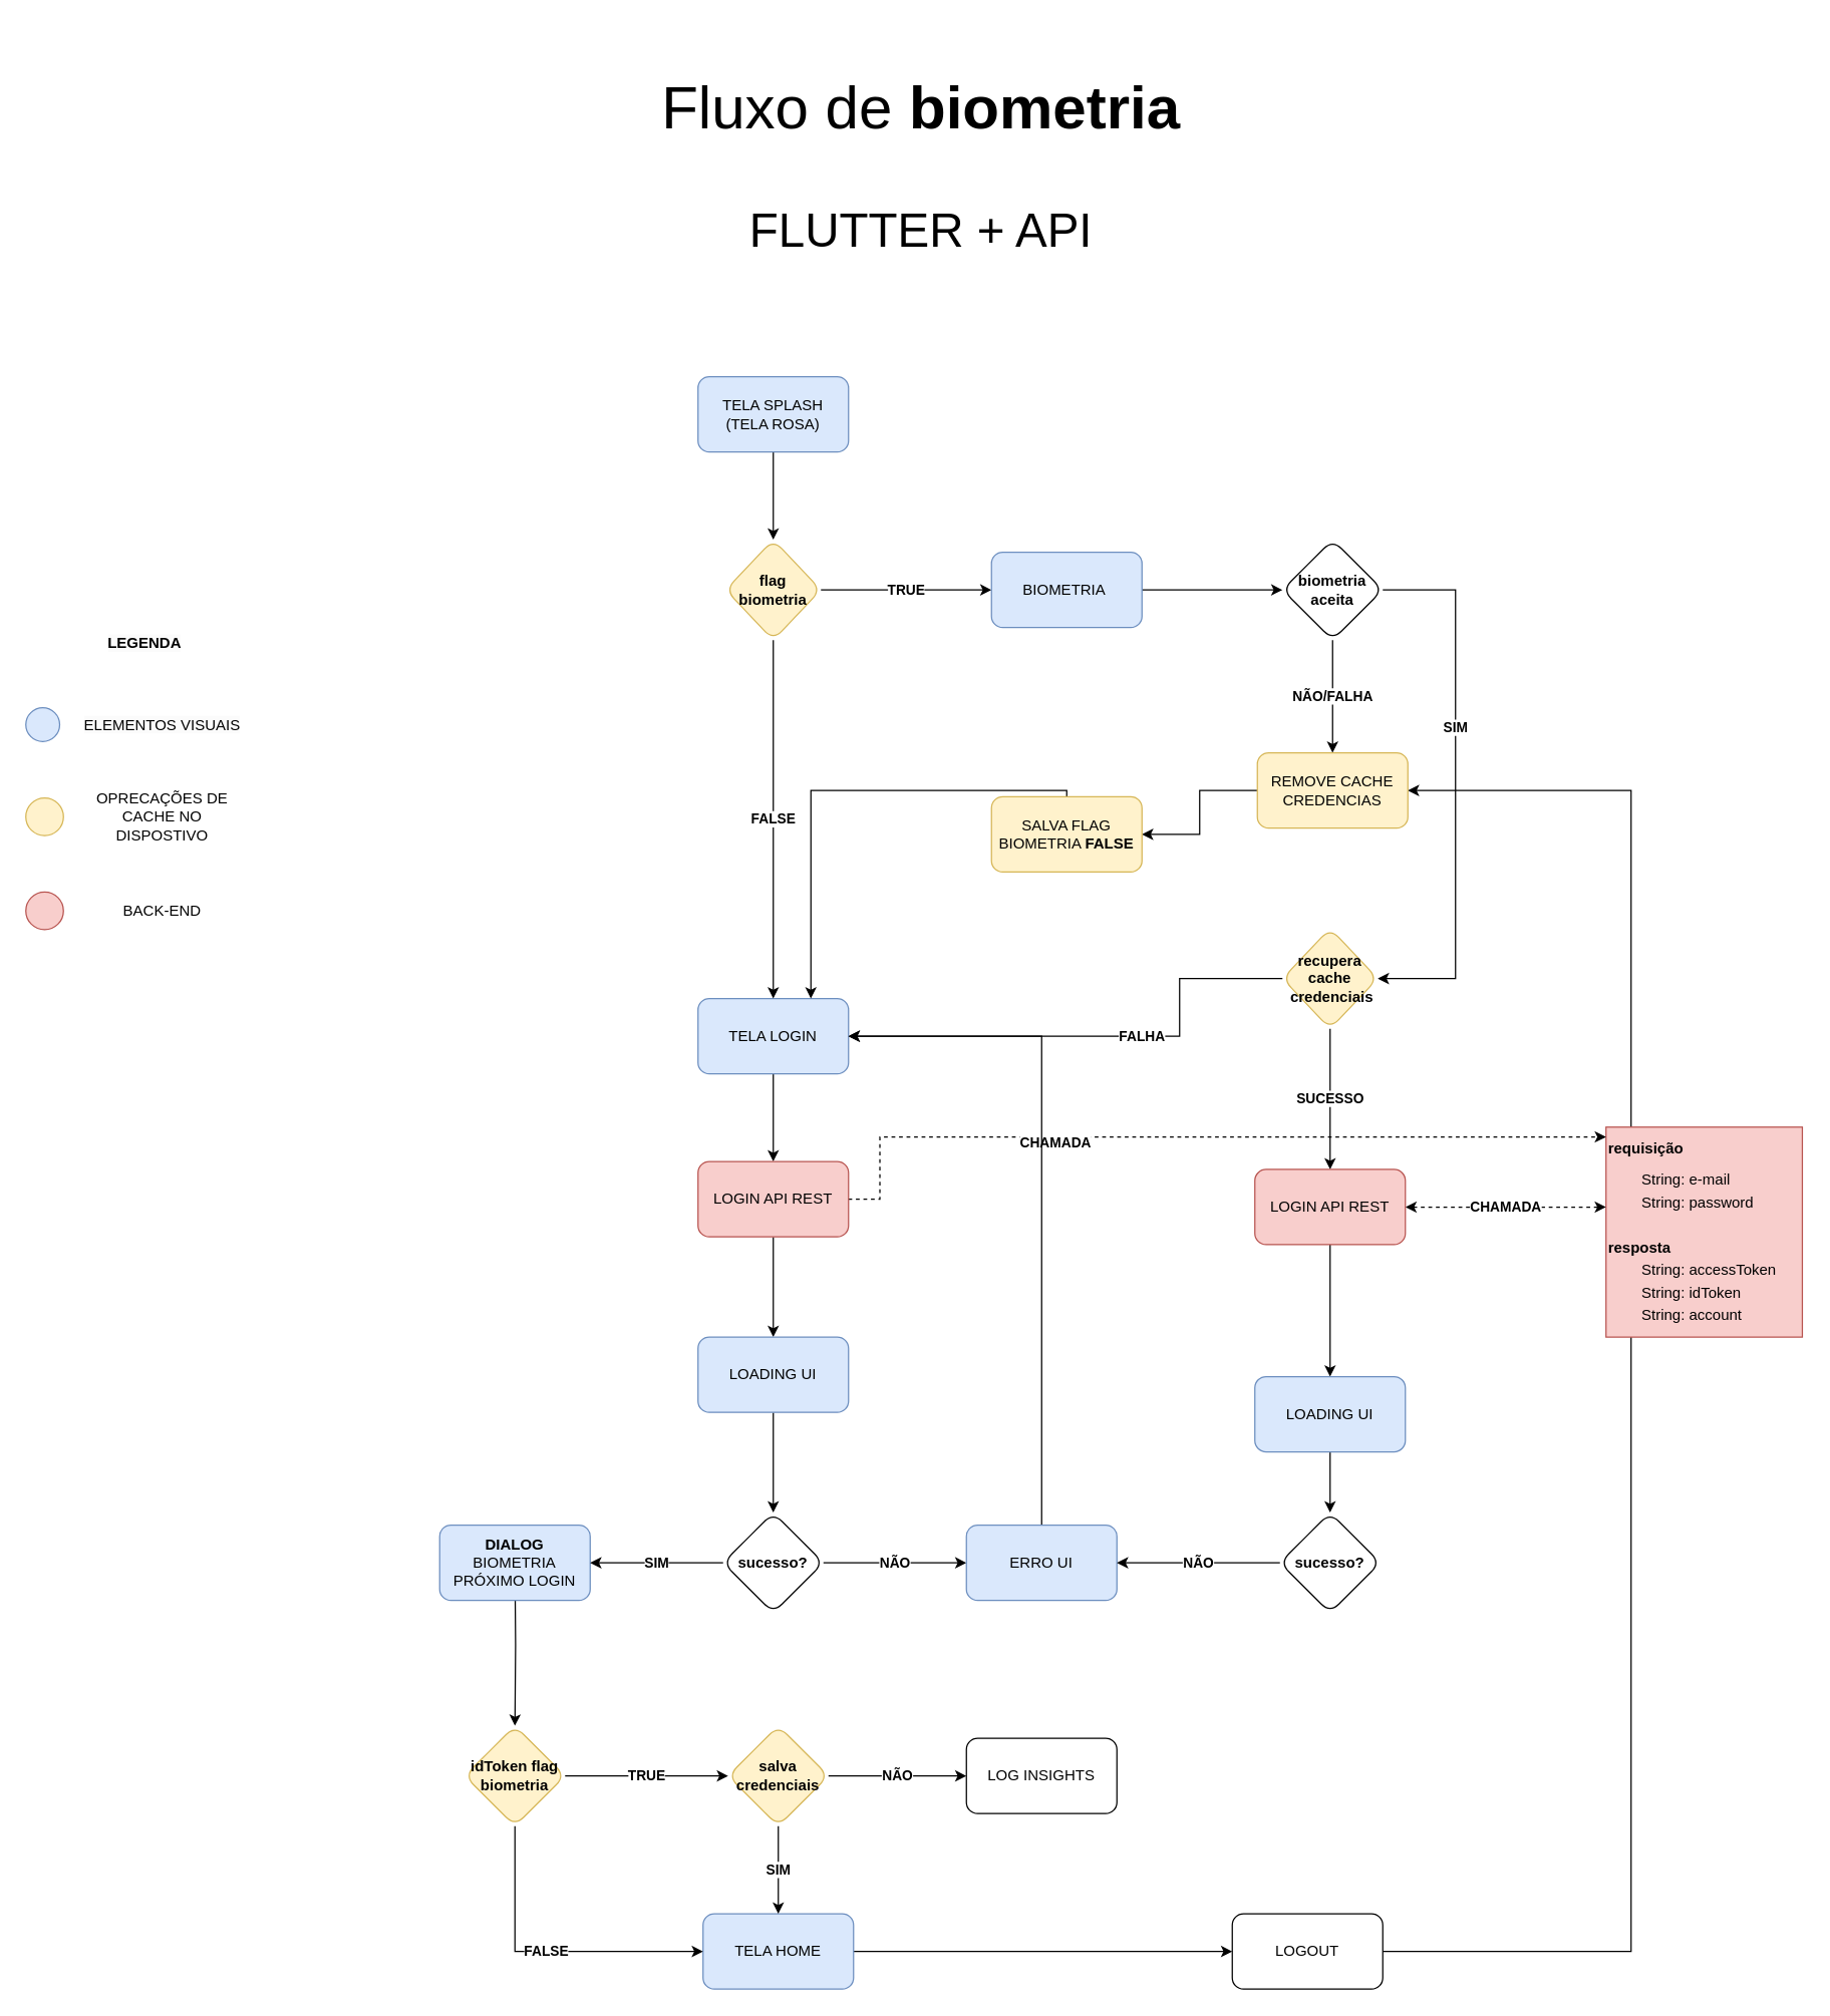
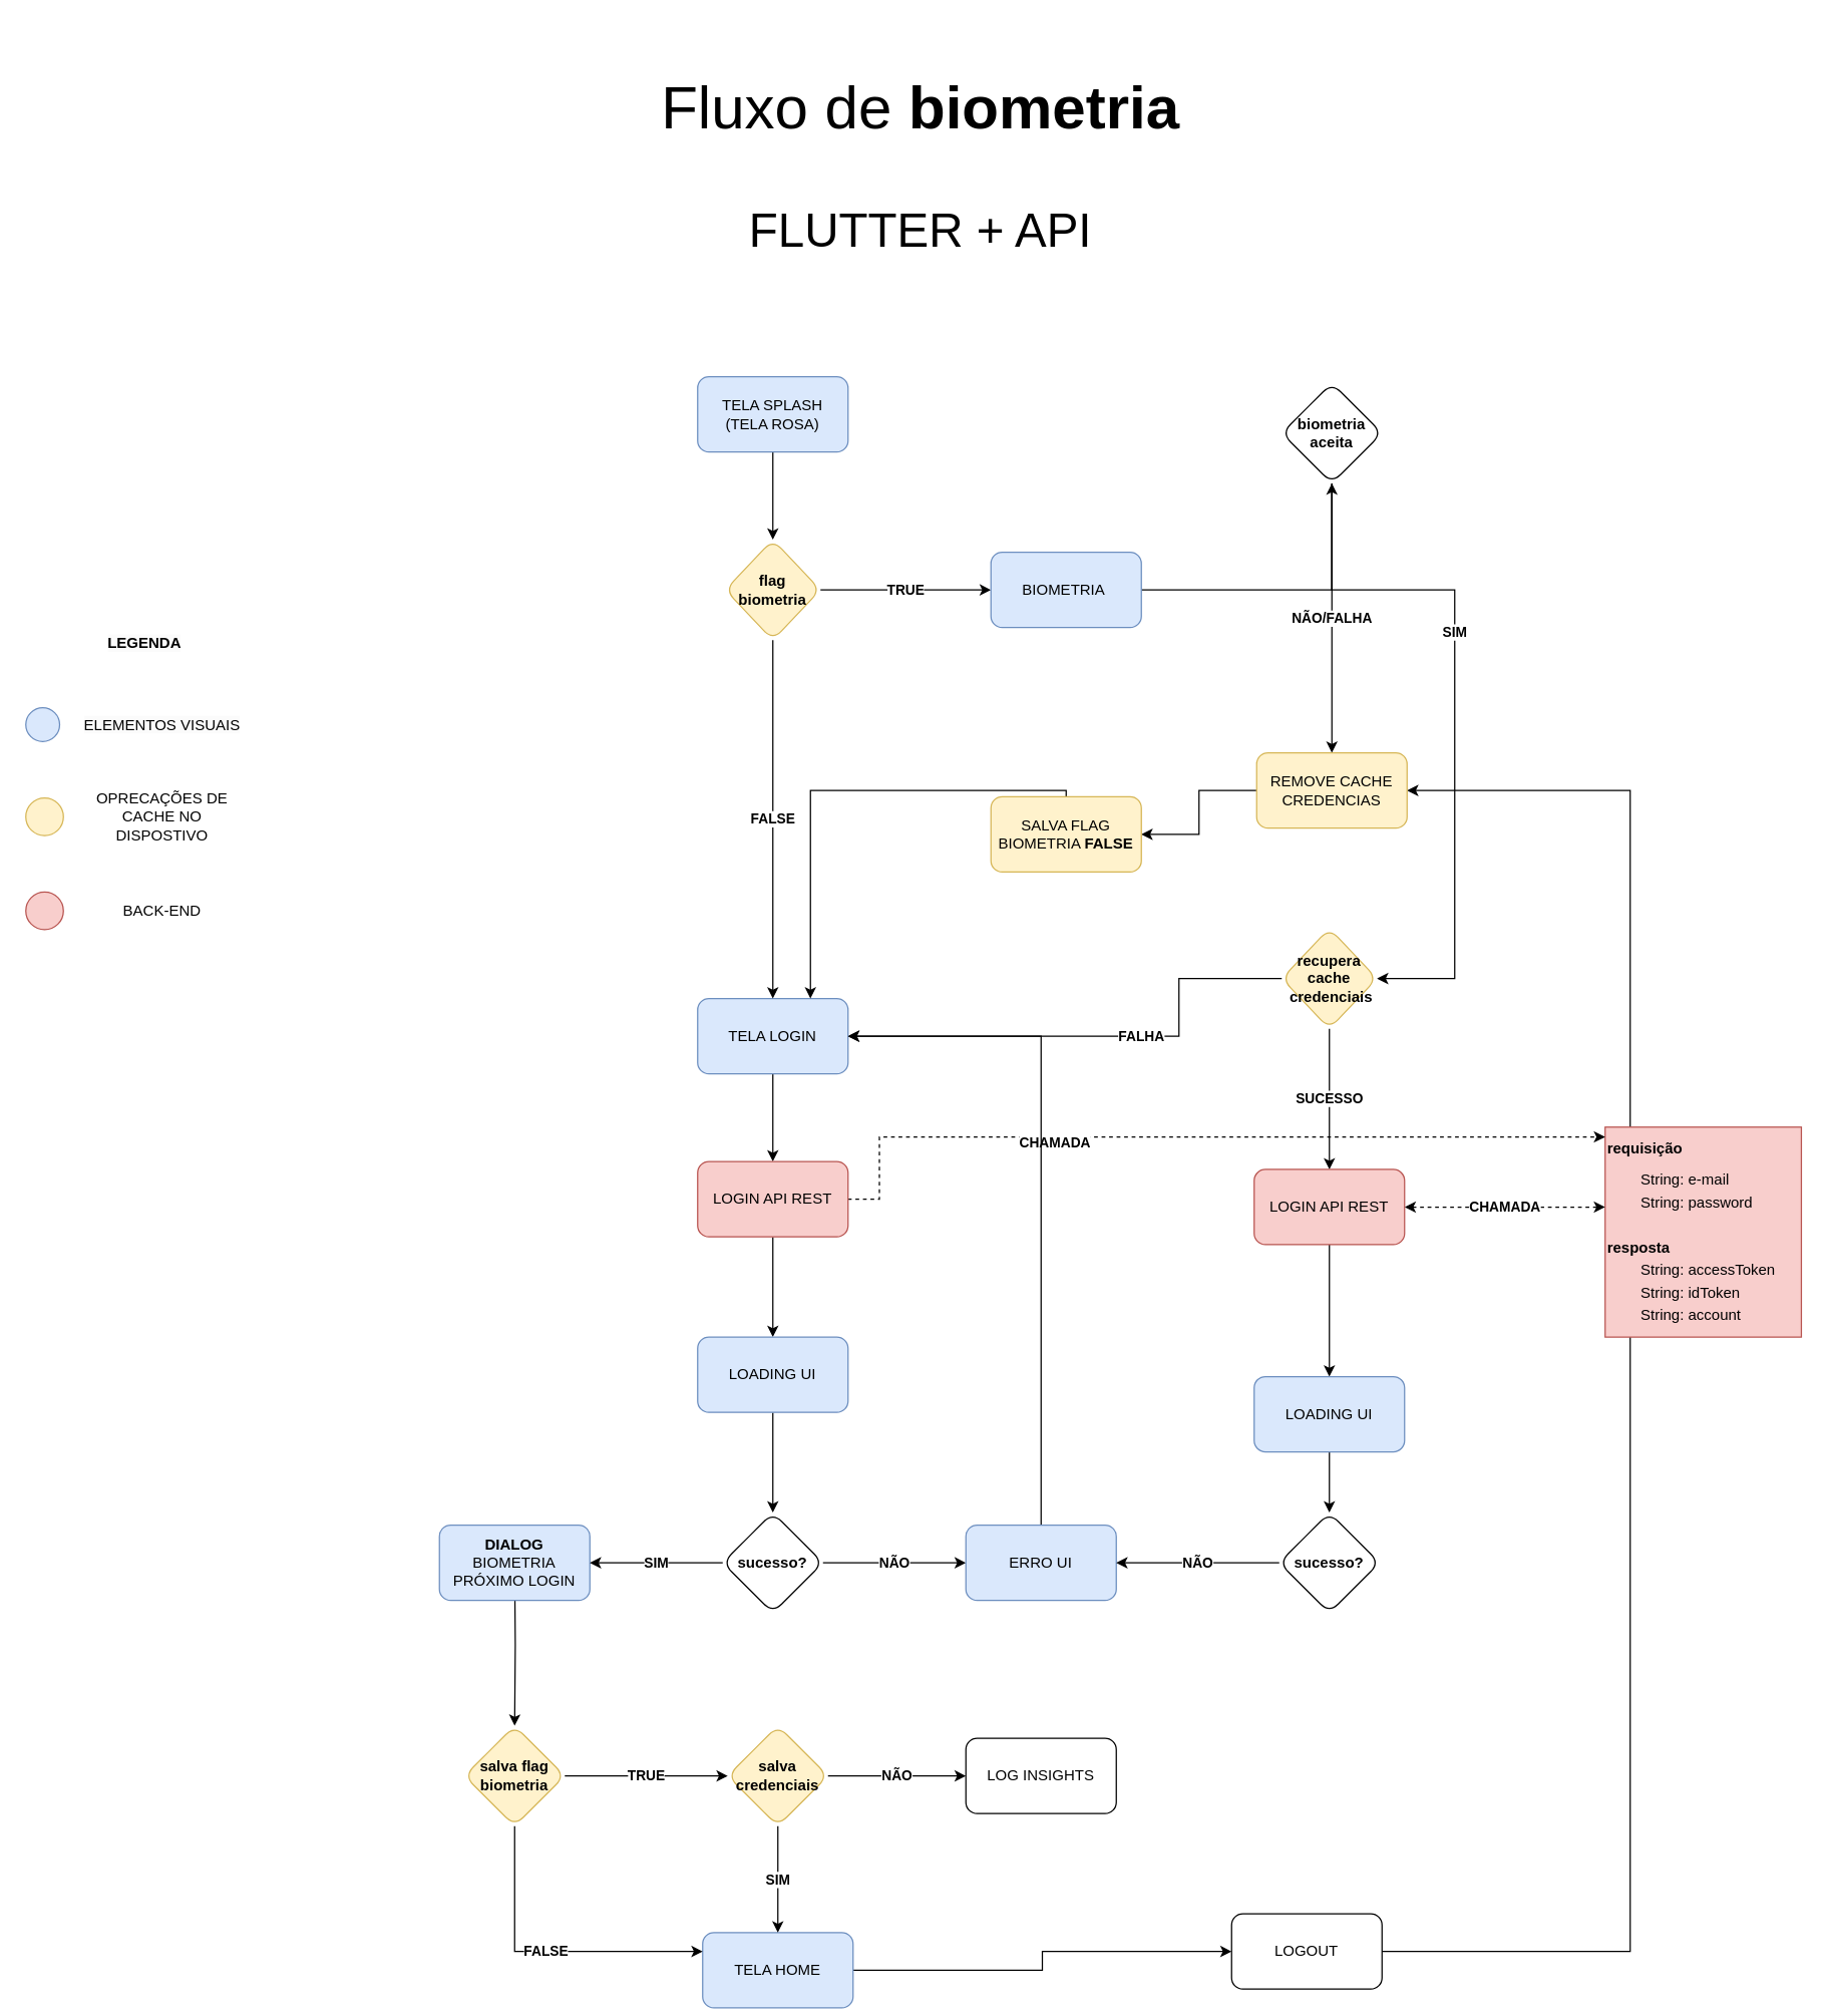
- <mxCell id="55" value="&lt;b&gt;biometria aceita&lt;/b&gt;" style="rhombus;whiteSpace=wrap;html=1;rounded=1;" parent="1" vertex="1"><mxGeometry x="1022" y="430" width="80" height="80" as="geometry" /></mxCell>
+ <mxCell id="55" value="&lt;b&gt;biometria aceita&lt;/b&gt;" style="rhombus;whiteSpace=wrap;html=1;rounded=1;" parent="1" vertex="1"><mxGeometry x="1022" y="305" width="80" height="80" as="geometry" /></mxCell>
- <mxCell id="32" value="idToken flag biometria" style="rhombus;whiteSpace=wrap;html=1;fillColor=#fff2cc;strokeColor=#d6b656;rounded=1;fontStyle=1" parent="1" vertex="1"><mxGeometry x="370" y="1376" width="80" height="80" as="geometry" /></mxCell>
+ <mxCell id="32" value="salva flag biometria" style="rhombus;whiteSpace=wrap;html=1;fillColor=#fff2cc;strokeColor=#d6b656;rounded=1;fontStyle=1" parent="1" vertex="1"><mxGeometry x="370" y="1376" width="80" height="80" as="geometry" /></mxCell>
- <mxCell id="22" value="TELA HOME" style="rounded=1;whiteSpace=wrap;html=1;fillColor=#dae8fc;strokeColor=#6c8ebf;" parent="1" vertex="1"><mxGeometry x="560" y="1526" width="120" height="60" as="geometry" /></mxCell>
+ <mxCell id="22" value="TELA HOME" style="rounded=1;whiteSpace=wrap;html=1;fillColor=#dae8fc;strokeColor=#6c8ebf;" parent="1" vertex="1"><mxGeometry x="560" y="1541" width="120" height="60" as="geometry" /></mxCell>
